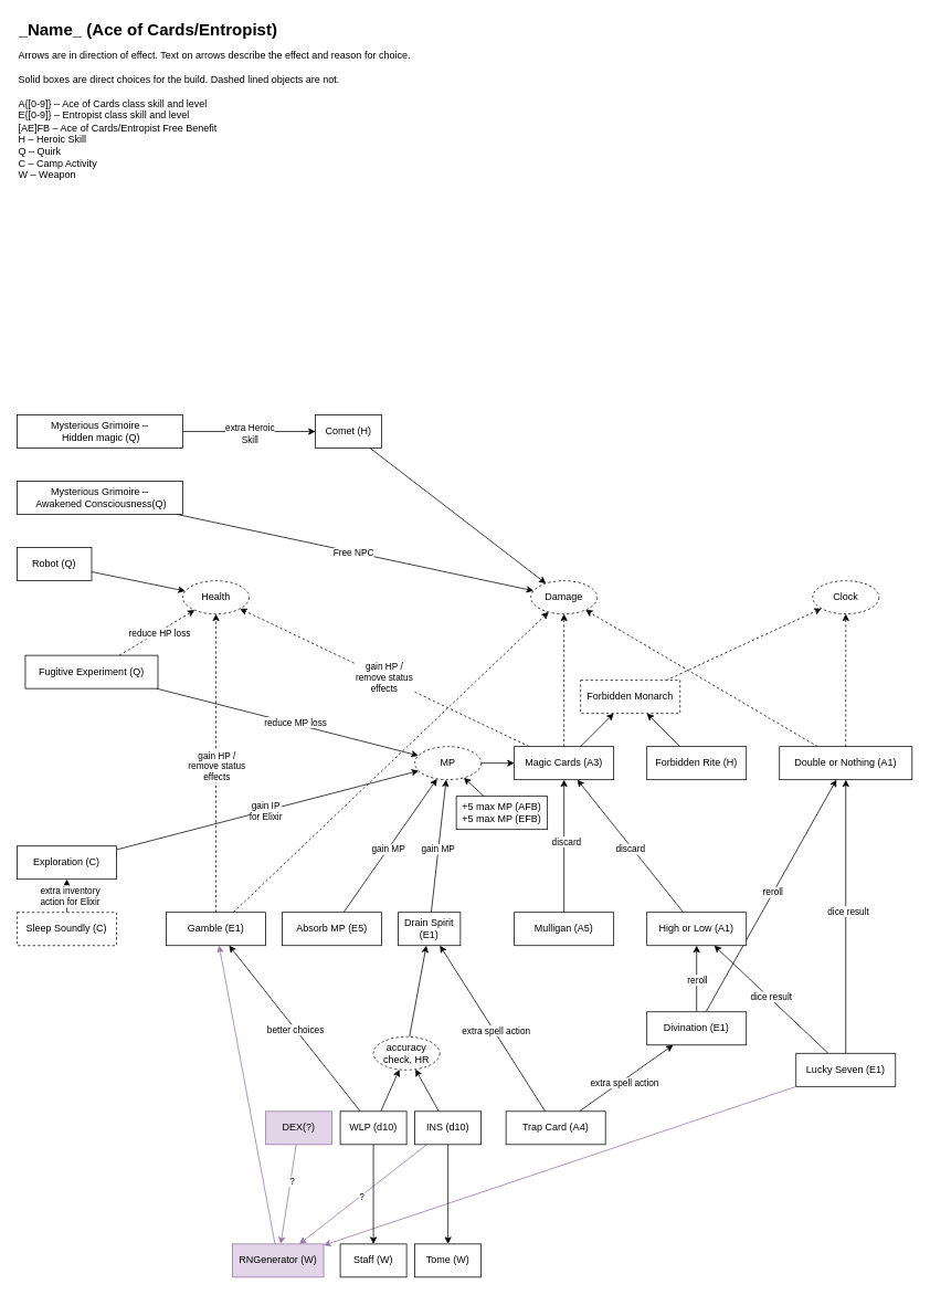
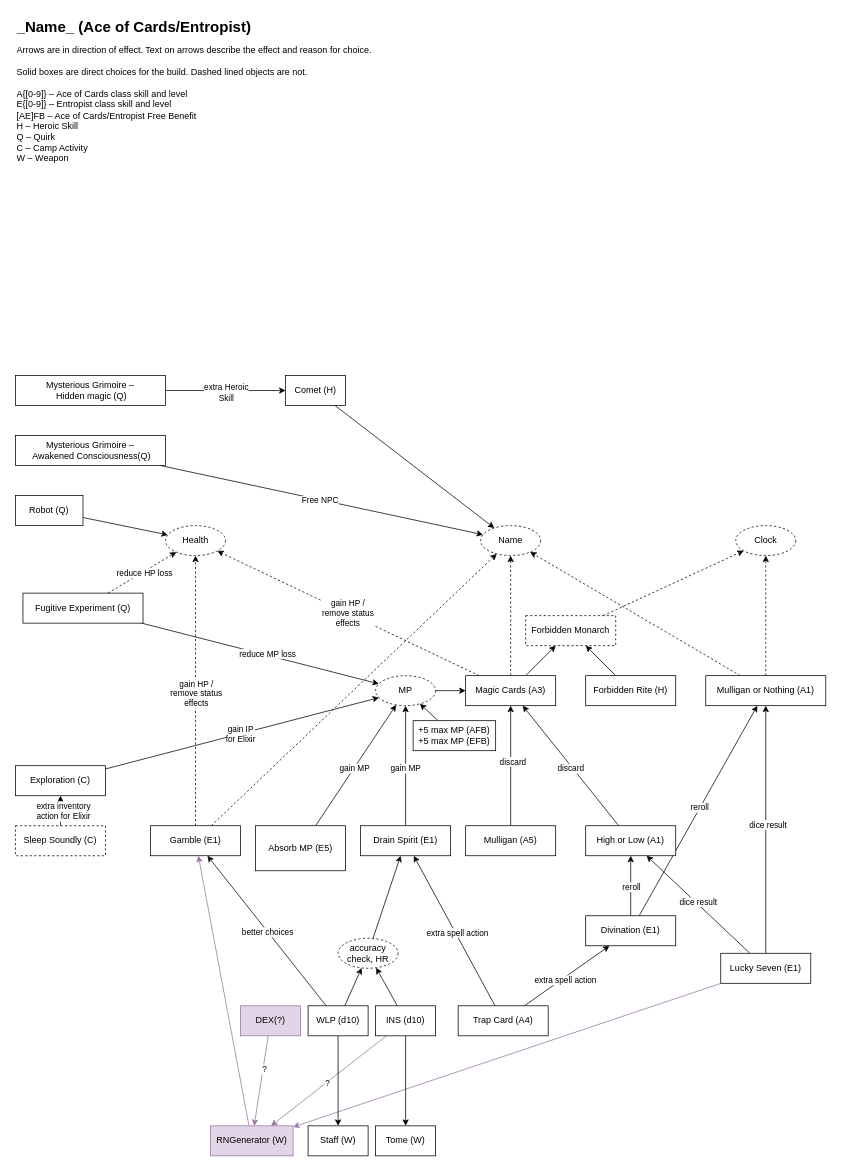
- <mxCell id="16" value="Damage" style="ellipse;whiteSpace=wrap;html=1;dashed=1;" parent="1" vertex="1"><mxGeometry x="640" y="700" width="80" height="40" as="geometry" /></mxCell>
+ <mxCell id="16" value="Name" style="ellipse;whiteSpace=wrap;html=1;dashed=1;" parent="1" vertex="1"><mxGeometry x="640" y="700" width="80" height="40" as="geometry" /></mxCell>
- <mxCell id="54" value="Double or Nothing (A1)" style="rounded=0;whiteSpace=wrap;html=1;" parent="1" vertex="1"><mxGeometry x="940" y="900" width="160" height="40" as="geometry" /></mxCell>
+ <mxCell id="54" value="Mulligan or Nothing (A1)" style="rounded=0;whiteSpace=wrap;html=1;" parent="1" vertex="1"><mxGeometry x="940" y="900" width="160" height="40" as="geometry" /></mxCell>
- <mxCell id="12" value="Absorb MP (E5)" style="rounded=0;whiteSpace=wrap;html=1;" parent="1" vertex="1"><mxGeometry x="340" y="1100" width="120" height="40" as="geometry" /></mxCell>
+ <mxCell id="12" value="Absorb MP (E5)" style="rounded=0;whiteSpace=wrap;html=1;" parent="1" vertex="1"><mxGeometry x="340" y="1100" width="120" height="60" as="geometry" /></mxCell>
- <mxCell id="36" value="Drain Spirit (E1)" style="rounded=0;whiteSpace=wrap;html=1;" parent="1" vertex="1"><mxGeometry x="480" y="1100" width="75" height="40" as="geometry" /></mxCell>
+ <mxCell id="36" value="Drain Spirit (E1)" style="rounded=0;whiteSpace=wrap;html=1;" parent="1" vertex="1"><mxGeometry x="480" y="1100" width="120" height="40" as="geometry" /></mxCell>
